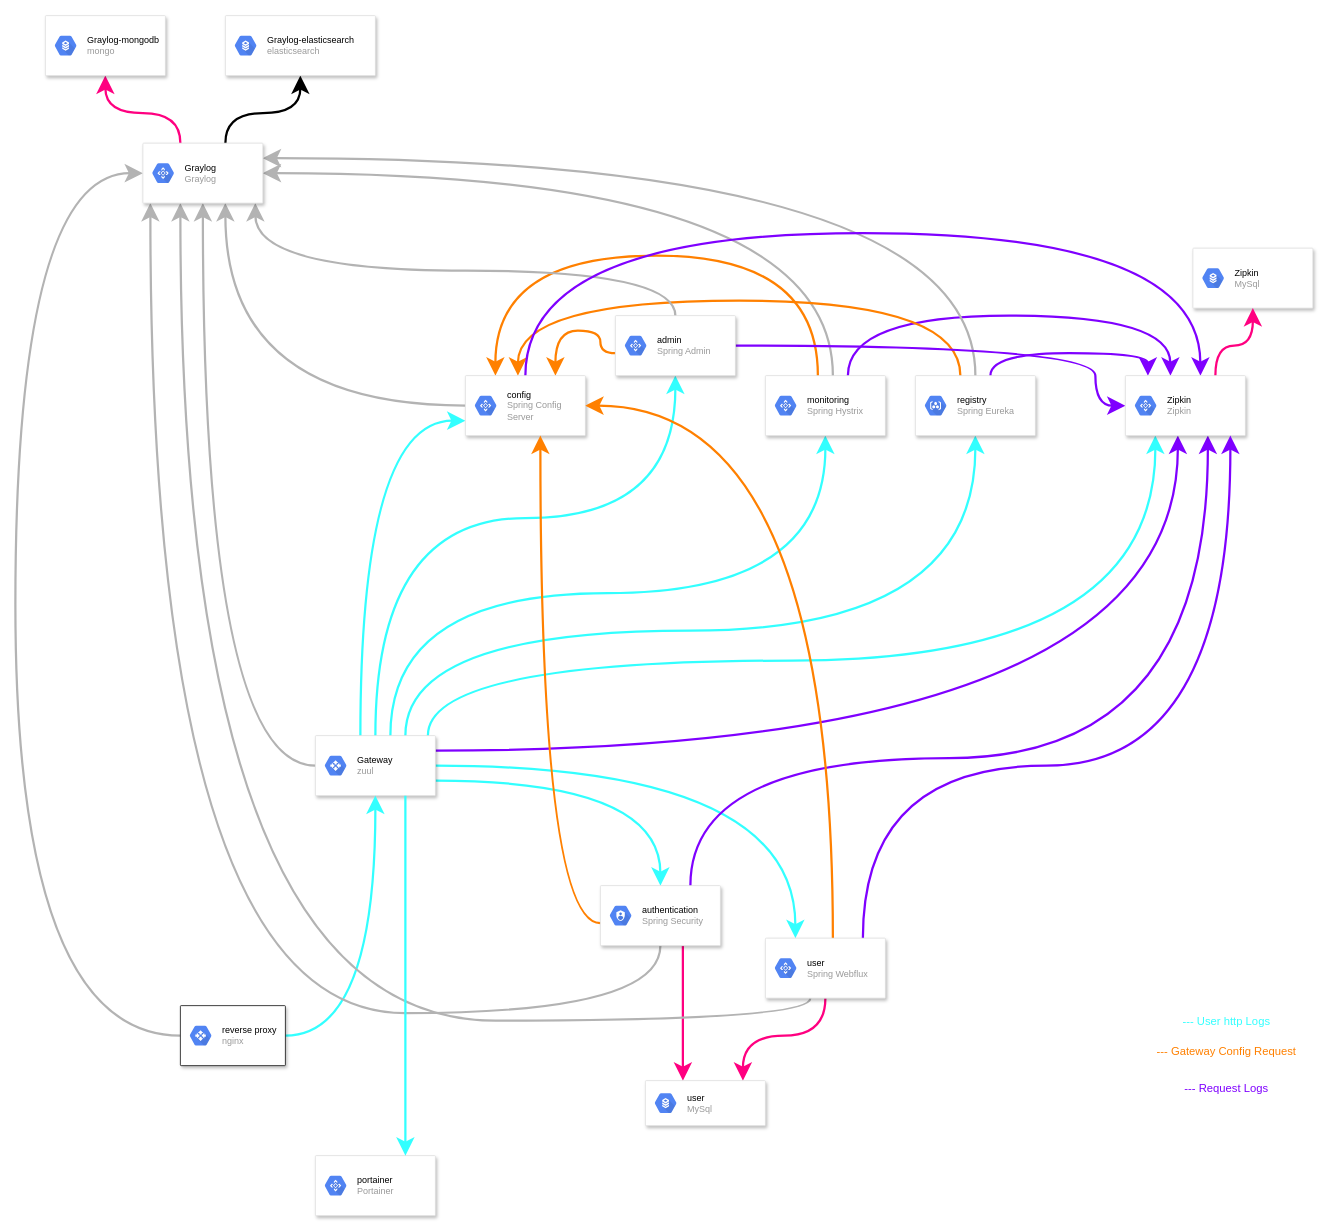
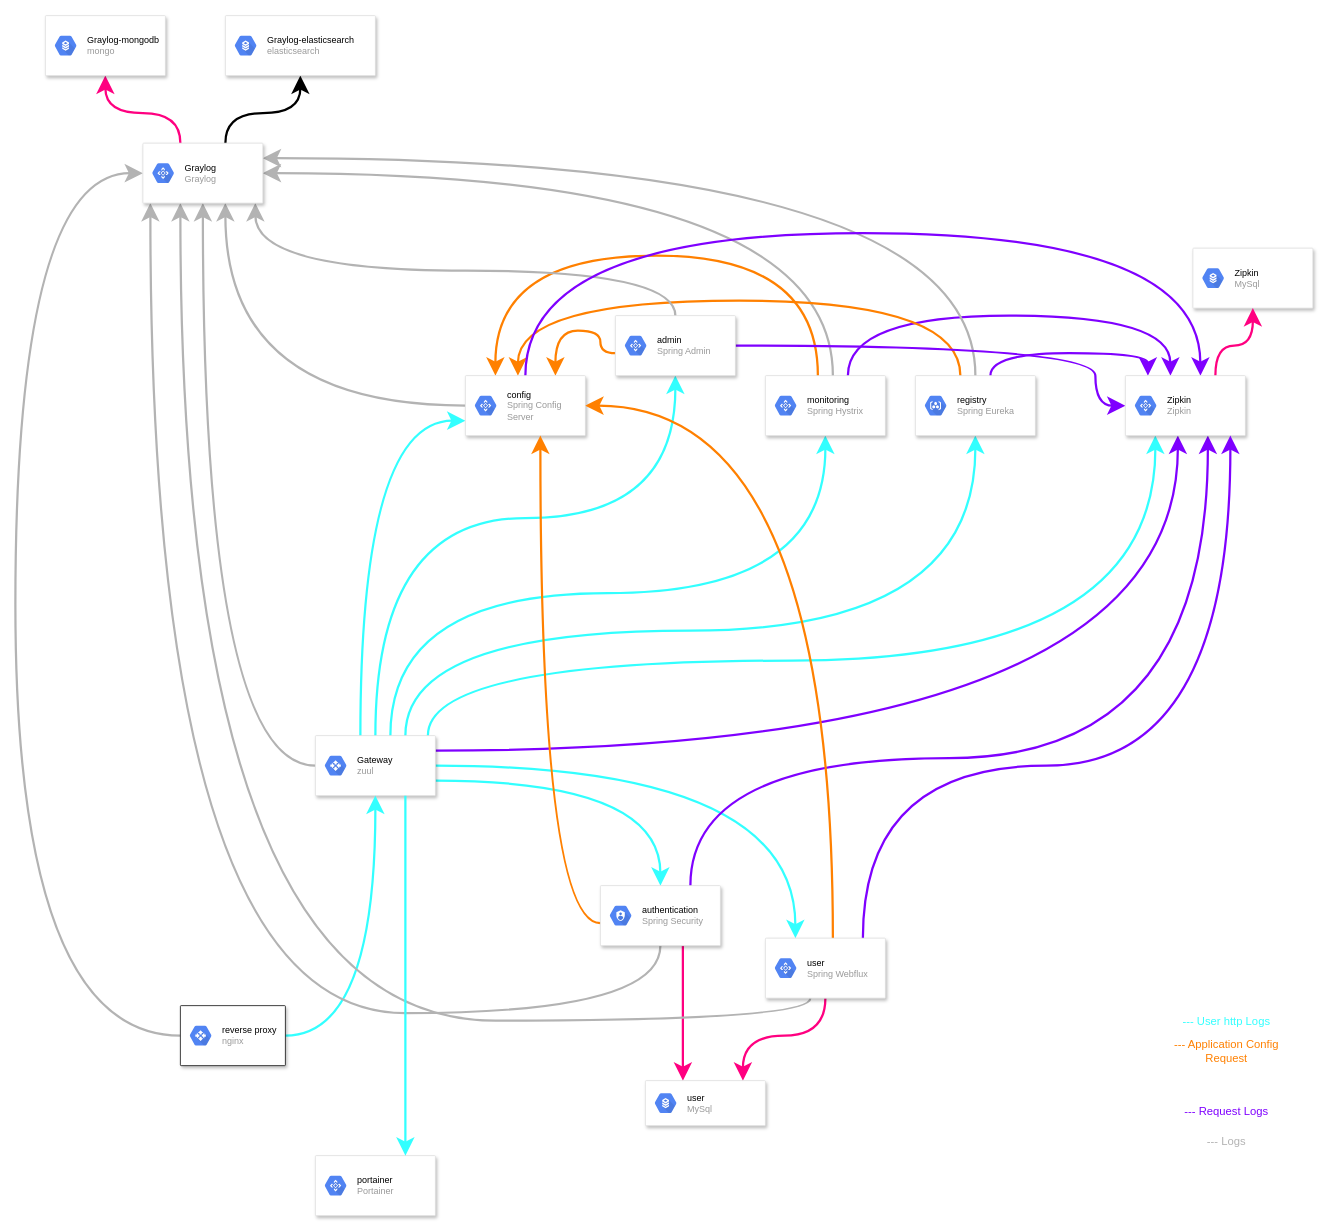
- <mxCell id="56" value="--- Gateway Config Request" style="text;html=1;strokeColor=none;fillColor=none;align=center;verticalAlign=middle;whiteSpace=wrap;rounded=0;labelPosition=center;verticalLabelPosition=middle;fontSize=15;fontColor=#FF8000;" parent="1" vertex="1"><mxGeometry x="1540" y="1380" width="190" height="40" as="geometry" /></mxCell>
+ <mxCell id="56" value="--- Application Config Request" style="text;html=1;strokeColor=none;fillColor=none;align=center;verticalAlign=middle;whiteSpace=wrap;rounded=0;labelPosition=center;verticalLabelPosition=middle;fontSize=15;fontColor=#FF8000;" parent="1" vertex="1"><mxGeometry x="1540" y="1380" width="190" height="40" as="geometry" /></mxCell>
- <mxCell id="65" value="--- Request Logs" style="text;html=1;strokeColor=none;fillColor=none;align=center;verticalAlign=middle;whiteSpace=wrap;rounded=0;labelPosition=center;verticalLabelPosition=middle;fontSize=15;fontColor=#7F00FF;" parent="1" vertex="1"><mxGeometry x="1540" y="1430" width="190" height="40" as="geometry" /></mxCell>
+ <mxCell id="65" value="--- Request Logs" style="text;html=1;strokeColor=none;fillColor=none;align=center;verticalAlign=middle;whiteSpace=wrap;rounded=0;labelPosition=center;verticalLabelPosition=middle;fontSize=15;fontColor=#7F00FF;" parent="1" vertex="1"><mxGeometry x="1540" y="1460" width="190" height="40" as="geometry" /></mxCell>
+ <mxCell id="66" value="--- Logs" style="text;html=1;strokeColor=none;fillColor=none;align=center;verticalAlign=middle;whiteSpace=wrap;rounded=0;labelPosition=center;verticalLabelPosition=middle;fontSize=15;fontColor=#B3B3B3;" parent="1" vertex="1"><mxGeometry x="1540" y="1500" width="190" height="40" as="geometry" /></mxCell>
